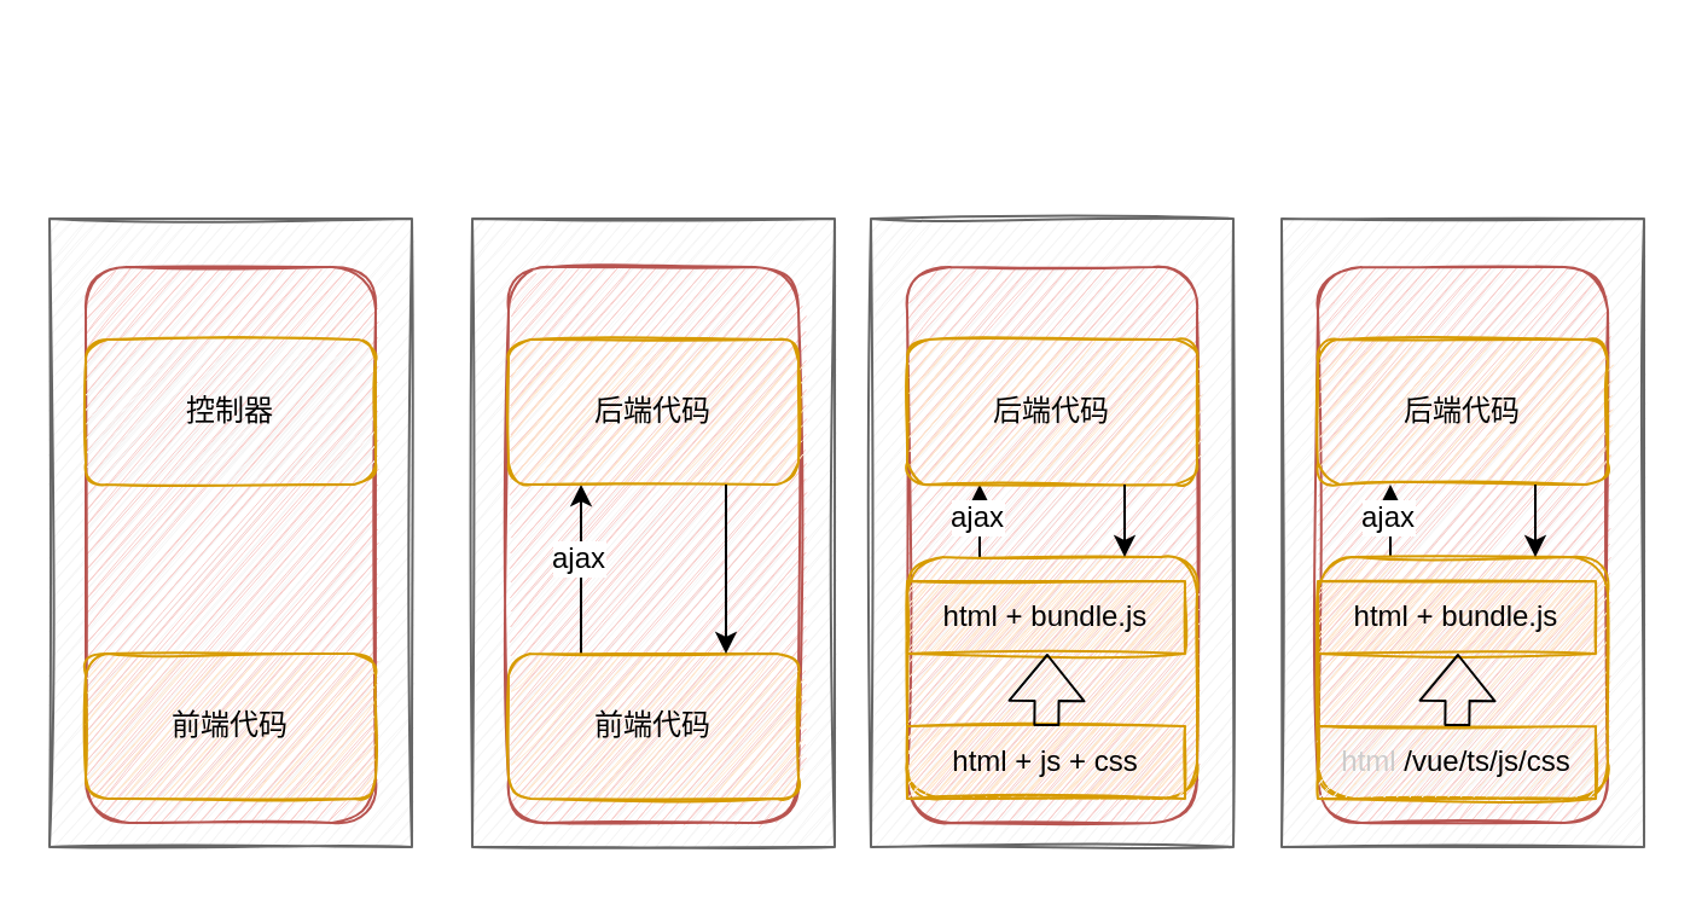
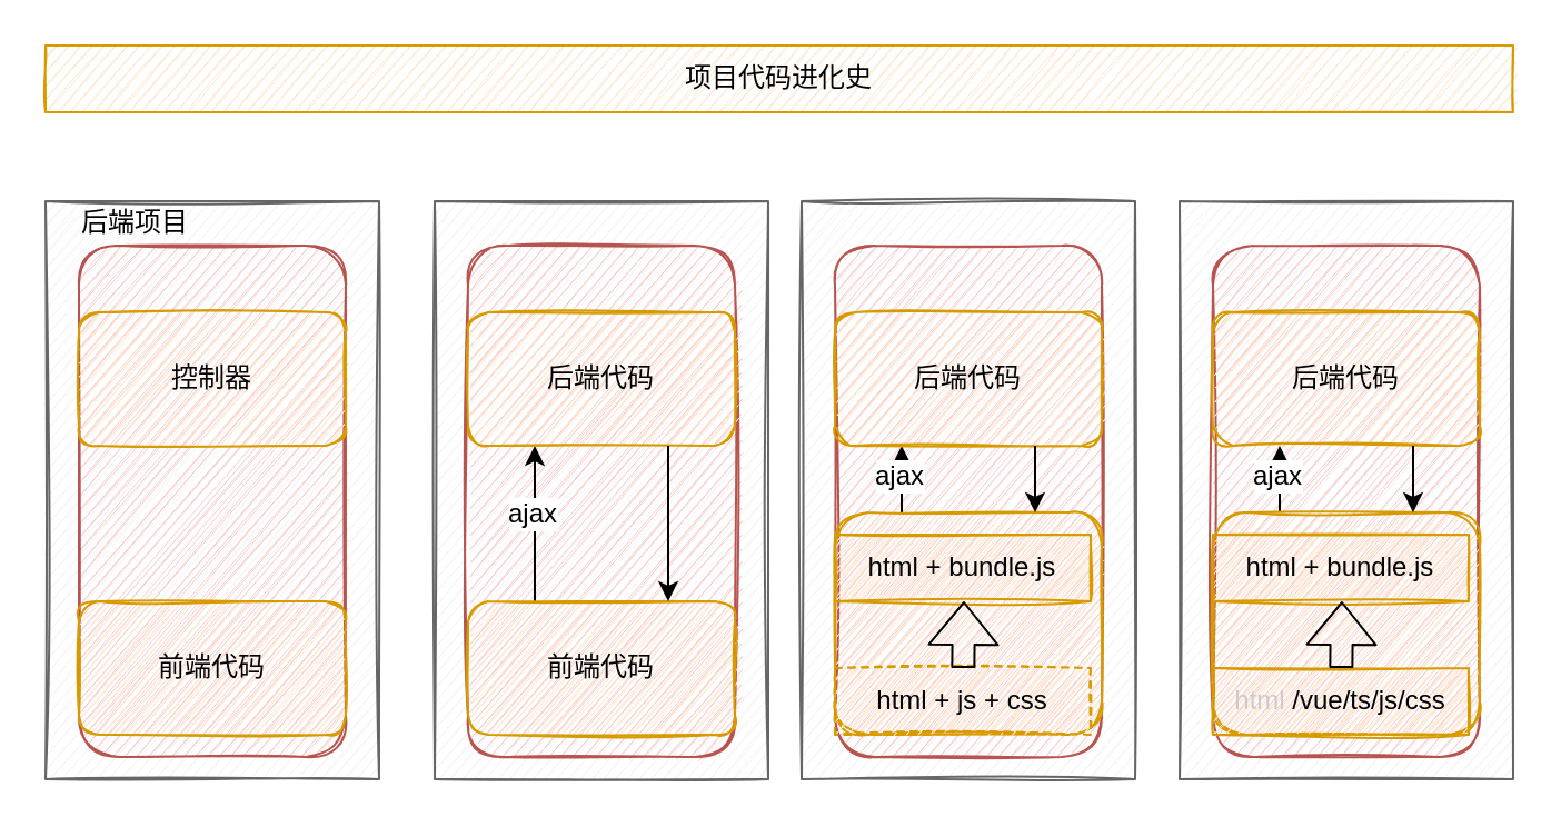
+ <mxCell id="2" value="项目代码进化史" style="rounded=0;whiteSpace=wrap;html=1;fillColor=#ffe6cc;strokeColor=#d79b00;sketch=1;" vertex="1" parent="1"><mxGeometry x="20" y="20" width="660" height="30" as="geometry" /></mxCell>
+ <mxCell id="5" value="后端项目" style="text;html=1;align=center;verticalAlign=middle;resizable=0;points=[];autosize=1;strokeColor=none;fillColor=none;fontSize=12;fontFamily=Helvetica;fontColor=default;" vertex="1" parent="1"><mxGeometry x="30" y="90" width="60" height="20" as="geometry" /></mxCell>
- <mxCell id="7" value="控制器" style="rounded=1;whiteSpace=wrap;html=1;sketch=1;fontFamily=Helvetica;fontSize=12;fontColor=default;strokeColor=#d79b00;fillColor=#f5f5f5;" vertex="1" parent="1"><mxGeometry x="35" y="140" width="120" height="60" as="geometry" /></mxCell>
+ <mxCell id="7" value="控制器" style="rounded=1;whiteSpace=wrap;html=1;sketch=1;fontFamily=Helvetica;fontSize=12;fontColor=default;strokeColor=#d79b00;fillColor=#ffe6cc;" vertex="1" parent="1"><mxGeometry x="35" y="140" width="120" height="60" as="geometry" /></mxCell>
- <mxCell id="23" value="html + js + css" style="rounded=0;whiteSpace=wrap;html=1;sketch=1;fontFamily=Helvetica;fontSize=12;fontColor=default;strokeColor=#d79b00;fillColor=#ffe6cc;" vertex="1" parent="1"><mxGeometry x="375" y="300" width="115" height="30" as="geometry" /></mxCell>
+ <mxCell id="23" value="html + js + css" style="rounded=0;whiteSpace=wrap;html=1;sketch=1;fontFamily=Helvetica;fontSize=12;fontColor=default;strokeColor=#d79b00;fillColor=#ffe6cc;dashed=1;" vertex="1" parent="1"><mxGeometry x="375" y="300" width="115" height="30" as="geometry" /></mxCell>
- <mxCell id="33" value="&lt;font color=&quot;#cccccc&quot;&gt;html&lt;/font&gt; /vue/ts/js/css" style="rounded=0;whiteSpace=wrap;html=1;sketch=1;fontFamily=Helvetica;fontSize=12;fontColor=default;strokeColor=#d79b00;fillColor=#f5f5f5;" vertex="1" parent="1"><mxGeometry x="545" y="300" width="115" height="30" as="geometry" /></mxCell>
+ <mxCell id="33" value="&lt;font color=&quot;#cccccc&quot;&gt;html&lt;/font&gt; /vue/ts/js/css" style="rounded=0;whiteSpace=wrap;html=1;sketch=1;fontFamily=Helvetica;fontSize=12;fontColor=default;strokeColor=#d79b00;fillColor=#ffe6cc;" vertex="1" parent="1"><mxGeometry x="545" y="300" width="115" height="30" as="geometry" /></mxCell>
